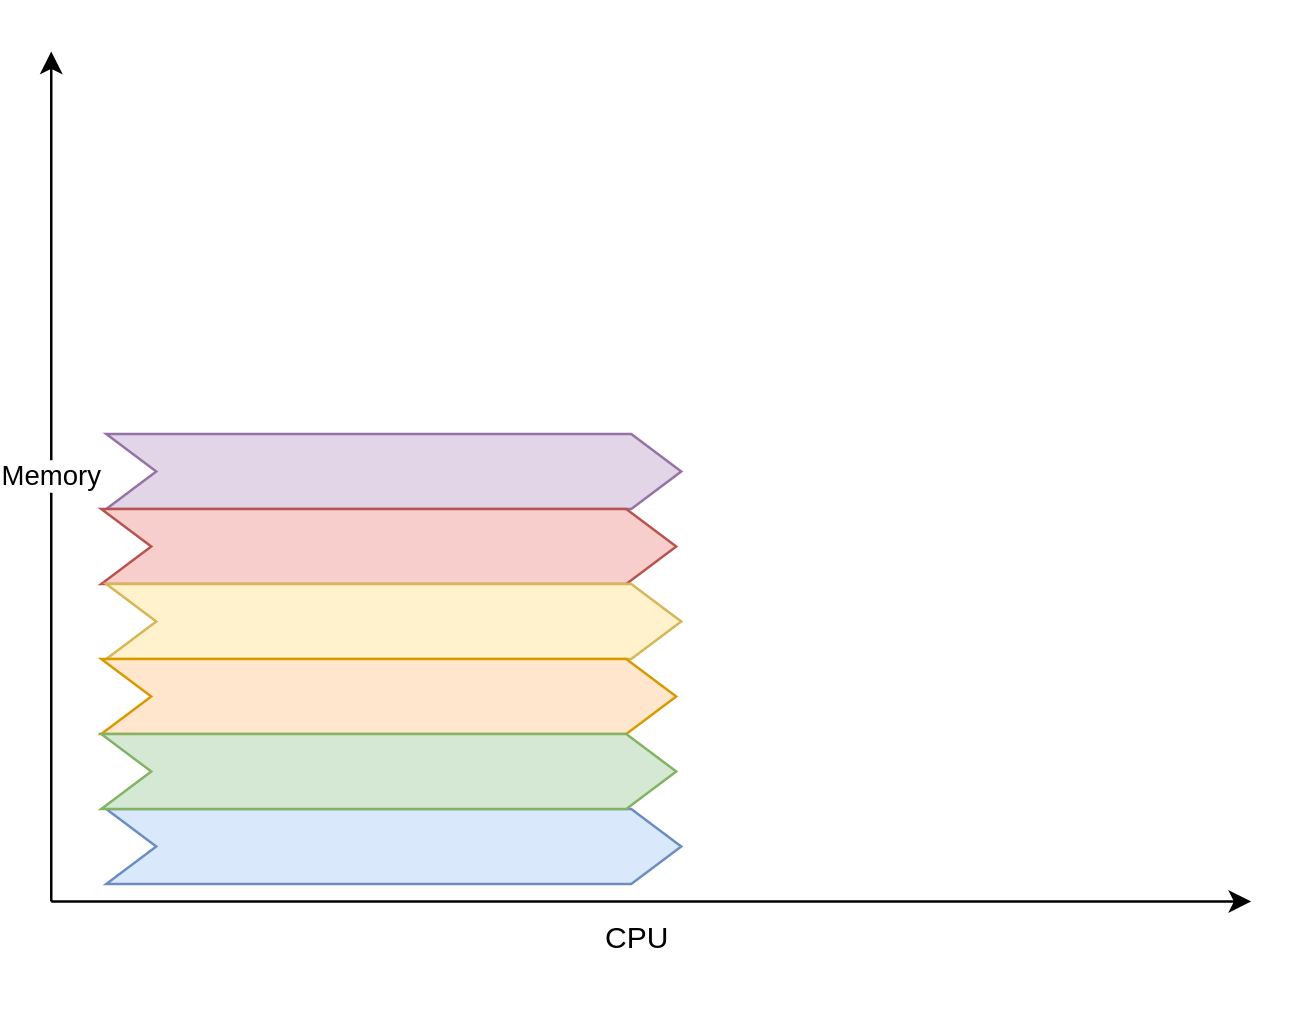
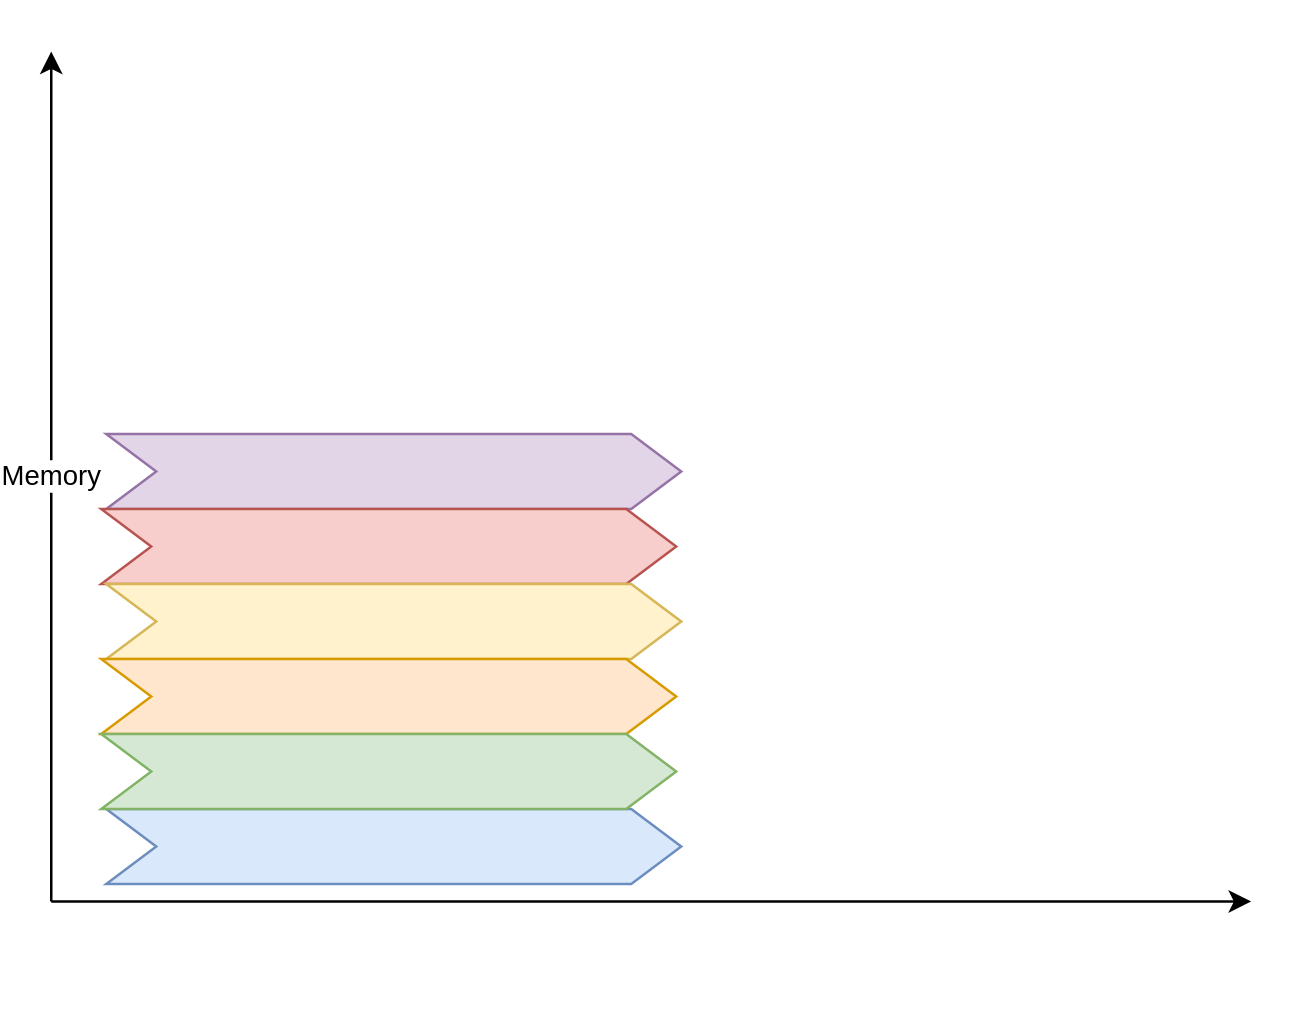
- <mxCell id="4" value="CPU" style="text;html=1;resizable=0;points=[];autosize=1;align=left;verticalAlign=top;spacingTop=-4;" vertex="1" parent="1"><mxGeometry x="240" y="365" width="40" height="20" as="geometry" /></mxCell>
